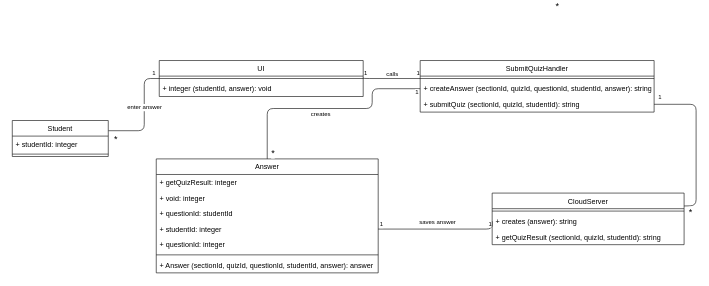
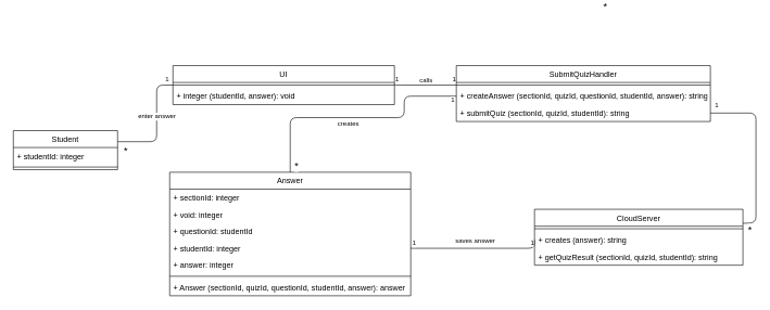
- <mxCell id="28" value="+ getQuizResult: integer" style="text;strokeColor=none;fillColor=none;align=left;verticalAlign=top;spacingLeft=4;spacingRight=4;overflow=hidden;rotatable=0;points=[[0,0.5],[1,0.5]];portConstraint=eastwest;" parent="27" vertex="1"><mxGeometry y="26" width="370" height="26" as="geometry" /></mxCell>
+ <mxCell id="28" value="+ sectionId: integer" style="text;strokeColor=none;fillColor=none;align=left;verticalAlign=top;spacingLeft=4;spacingRight=4;overflow=hidden;rotatable=0;points=[[0,0.5],[1,0.5]];portConstraint=eastwest;" parent="27" vertex="1"><mxGeometry y="26" width="370" height="26" as="geometry" /></mxCell>
- <mxCell id="32" value="+ questionId: integer" style="text;strokeColor=none;fillColor=none;align=left;verticalAlign=top;spacingLeft=4;spacingRight=4;overflow=hidden;rotatable=0;points=[[0,0.5],[1,0.5]];portConstraint=eastwest;" parent="27" vertex="1"><mxGeometry y="130" width="370" height="26" as="geometry" /></mxCell>
+ <mxCell id="32" value="+ answer: integer" style="text;strokeColor=none;fillColor=none;align=left;verticalAlign=top;spacingLeft=4;spacingRight=4;overflow=hidden;rotatable=0;points=[[0,0.5],[1,0.5]];portConstraint=eastwest;" parent="27" vertex="1"><mxGeometry y="130" width="370" height="26" as="geometry" /></mxCell>
